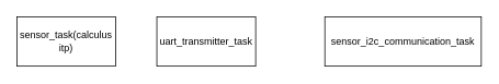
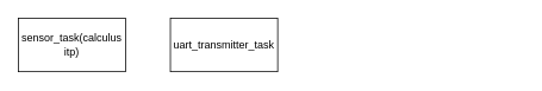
- <mxCell id="2" value="sensor_i2c_communication_task" style="rounded=0;whiteSpace=wrap;html=1;" parent="1" vertex="1"><mxGeometry x="394" y="20" width="190" height="60" as="geometry" /></mxCell>
